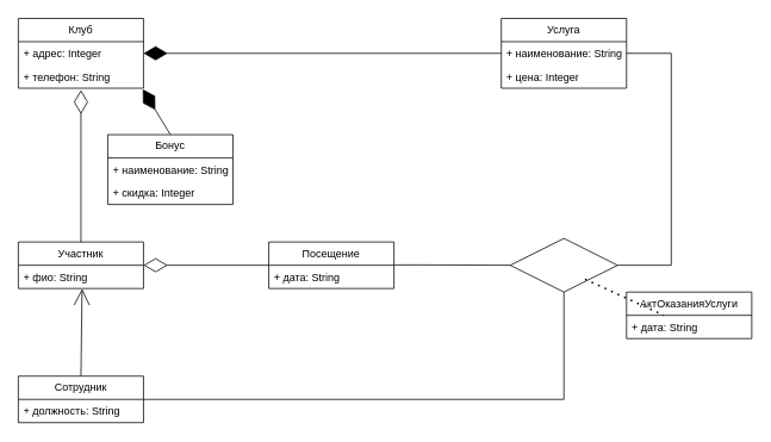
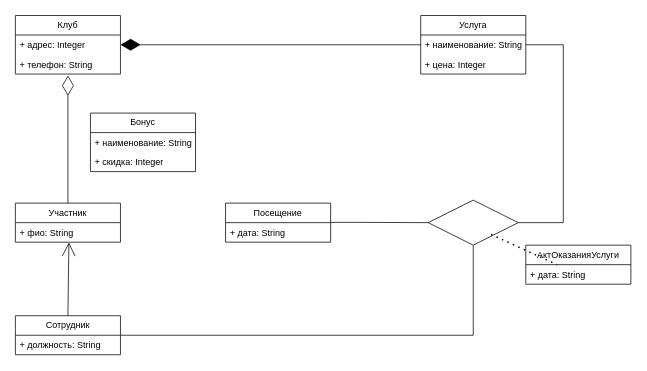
- <mxCell id="21" value="" style="endArrow=diamondThin;endFill=1;endSize=24;html=1;rounded=0;entryX=0.994;entryY=1.046;entryDx=0;entryDy=0;entryPerimeter=0;exitX=0.5;exitY=0;exitDx=0;exitDy=0;" parent="1" source="12" target="6" edge="1"><mxGeometry width="160" relative="1" as="geometry"><mxPoint x="190" y="140" as="sourcePoint" /><mxPoint x="530" y="440" as="targetPoint" /></mxGeometry></mxCell>
- <mxCell id="19" value="" style="endArrow=diamondThin;endFill=0;endSize=24;html=1;rounded=0;exitX=0;exitY=0.5;exitDx=0;exitDy=0;entryX=1;entryY=0.5;entryDx=0;entryDy=0;" parent="1" source="17" target="2" edge="1"><mxGeometry width="160" relative="1" as="geometry"><mxPoint x="419" y="320" as="sourcePoint" /><mxPoint x="229" y="200" as="targetPoint" /></mxGeometry></mxCell>
